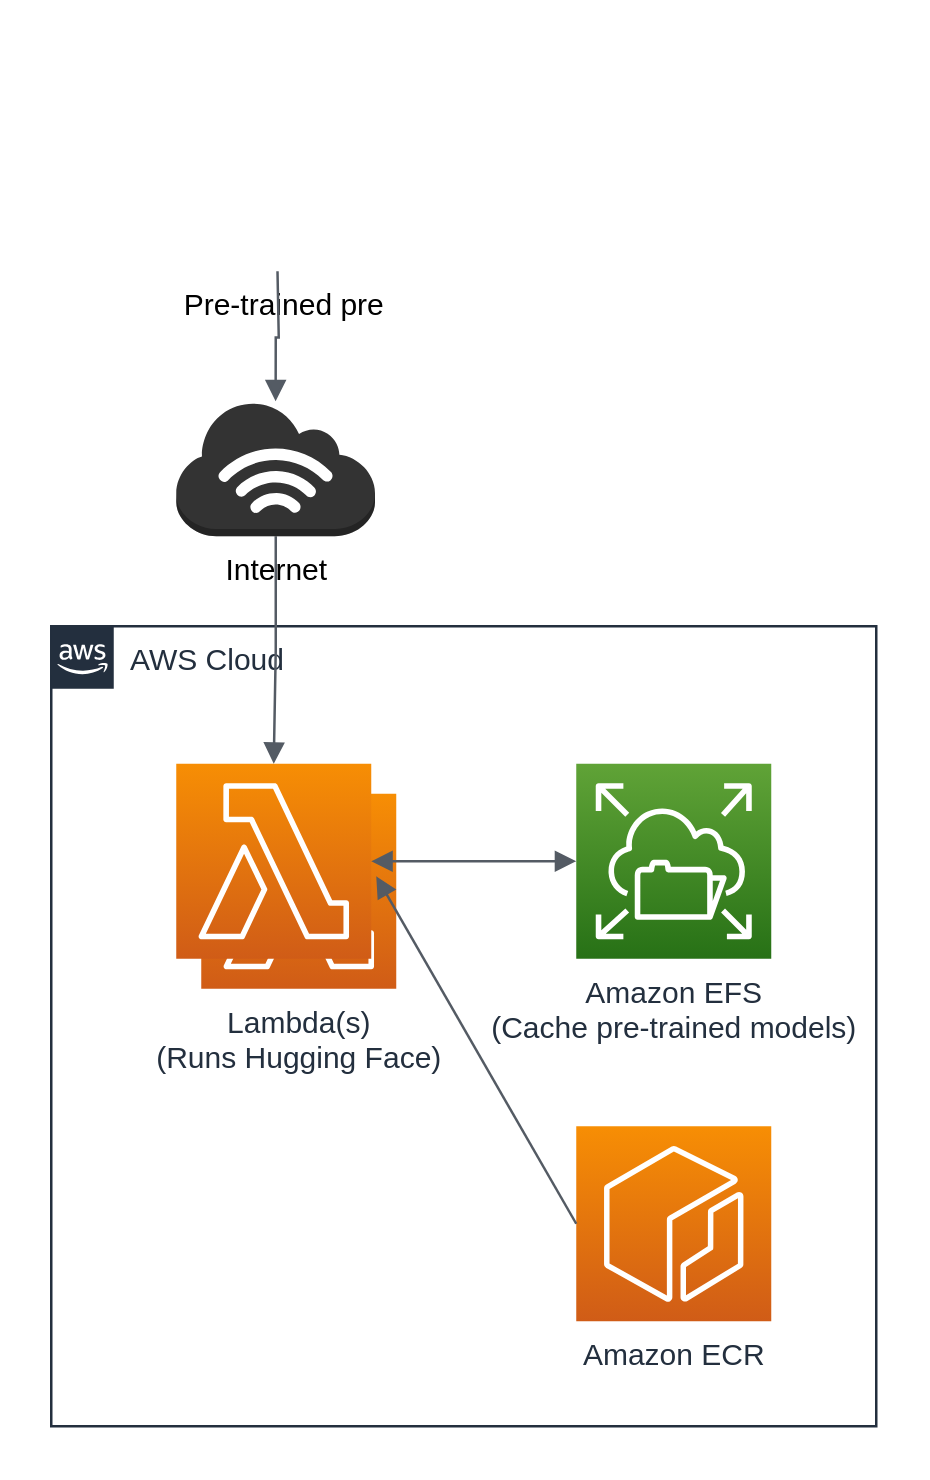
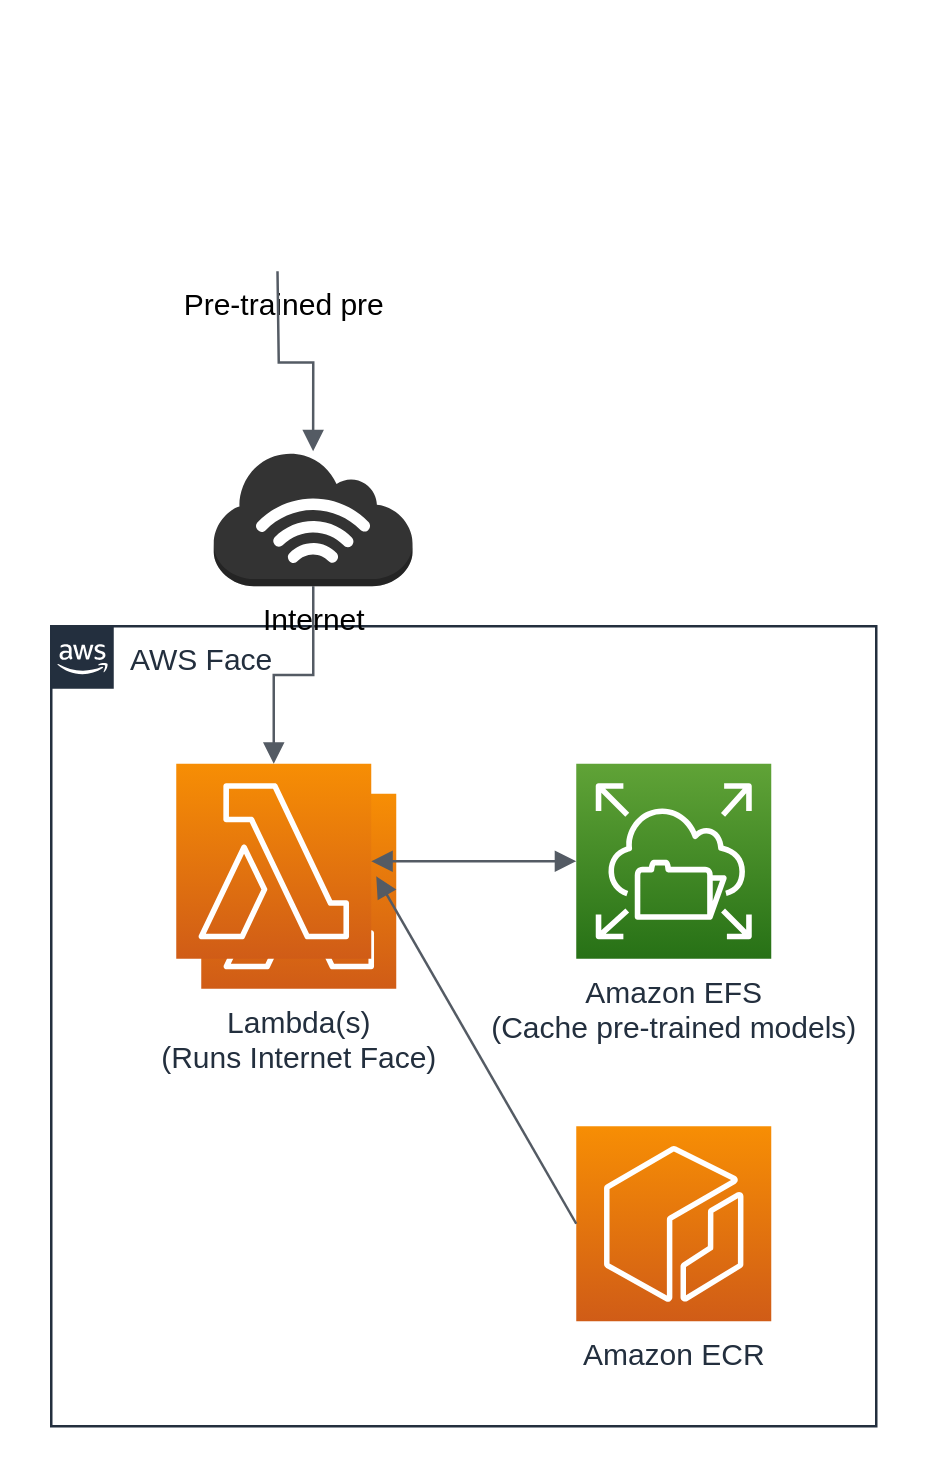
- <mxCell id="10" value="Internet" style="outlineConnect=0;dashed=0;verticalLabelPosition=bottom;verticalAlign=top;align=center;html=1;shape=mxgraph.aws3.internet_3;fillColor=#333333;gradientColor=none;" parent="1" vertex="1"><mxGeometry x="70" y="160" width="79.5" height="54" as="geometry" /></mxCell>
+ <mxCell id="10" value="Internet" style="outlineConnect=0;dashed=0;verticalLabelPosition=bottom;verticalAlign=top;align=center;html=1;shape=mxgraph.aws3.internet_3;fillColor=#333333;gradientColor=none;" parent="1" vertex="1"><mxGeometry x="85" y="180" width="79.5" height="54" as="geometry" /></mxCell>
- <mxCell id="2" value="AWS Cloud" style="points=[[0,0],[0.25,0],[0.5,0],[0.75,0],[1,0],[1,0.25],[1,0.5],[1,0.75],[1,1],[0.75,1],[0.5,1],[0.25,1],[0,1],[0,0.75],[0,0.5],[0,0.25]];outlineConnect=0;gradientColor=none;html=1;whiteSpace=wrap;fontSize=12;fontStyle=0;shape=mxgraph.aws4.group;grIcon=mxgraph.aws4.group_aws_cloud_alt;strokeColor=#232F3E;fillColor=none;verticalAlign=top;align=left;spacingLeft=30;fontColor=#232F3E;dashed=0;" parent="1" vertex="1"><mxGeometry x="20" y="250" width="330" height="320" as="geometry" /></mxCell>
+ <mxCell id="2" value="AWS Face" style="points=[[0,0],[0.25,0],[0.5,0],[0.75,0],[1,0],[1,0.25],[1,0.5],[1,0.75],[1,1],[0.75,1],[0.5,1],[0.25,1],[0,1],[0,0.75],[0,0.5],[0,0.25]];outlineConnect=0;gradientColor=none;html=1;whiteSpace=wrap;fontSize=12;fontStyle=0;shape=mxgraph.aws4.group;grIcon=mxgraph.aws4.group_aws_cloud_alt;strokeColor=#232F3E;fillColor=none;verticalAlign=top;align=left;spacingLeft=30;fontColor=#232F3E;dashed=0;" parent="1" vertex="1"><mxGeometry x="20" y="250" width="330" height="320" as="geometry" /></mxCell>
- <mxCell id="4" value="Lambda(s)&lt;br&gt;(Runs Hugging Face)" style="points=[[0,0,0],[0.25,0,0],[0.5,0,0],[0.75,0,0],[1,0,0],[0,1,0],[0.25,1,0],[0.5,1,0],[0.75,1,0],[1,1,0],[0,0.25,0],[0,0.5,0],[0,0.75,0],[1,0.25,0],[1,0.5,0],[1,0.75,0]];outlineConnect=0;fontColor=#232F3E;gradientColor=#F78E04;gradientDirection=north;fillColor=#D05C17;strokeColor=#ffffff;dashed=0;verticalLabelPosition=bottom;verticalAlign=top;align=center;html=1;fontSize=12;fontStyle=0;aspect=fixed;shape=mxgraph.aws4.resourceIcon;resIcon=mxgraph.aws4.lambda;" parent="1" vertex="1"><mxGeometry x="80" y="317" width="78" height="78" as="geometry" /></mxCell>
+ <mxCell id="4" value="Lambda(s)&lt;br&gt;(Runs Internet Face)" style="points=[[0,0,0],[0.25,0,0],[0.5,0,0],[0.75,0,0],[1,0,0],[0,1,0],[0.25,1,0],[0.5,1,0],[0.75,1,0],[1,1,0],[0,0.25,0],[0,0.5,0],[0,0.75,0],[1,0.25,0],[1,0.5,0],[1,0.75,0]];outlineConnect=0;fontColor=#232F3E;gradientColor=#F78E04;gradientDirection=north;fillColor=#D05C17;strokeColor=#ffffff;dashed=0;verticalLabelPosition=bottom;verticalAlign=top;align=center;html=1;fontSize=12;fontStyle=0;aspect=fixed;shape=mxgraph.aws4.resourceIcon;resIcon=mxgraph.aws4.lambda;" parent="1" vertex="1"><mxGeometry x="80" y="317" width="78" height="78" as="geometry" /></mxCell>
